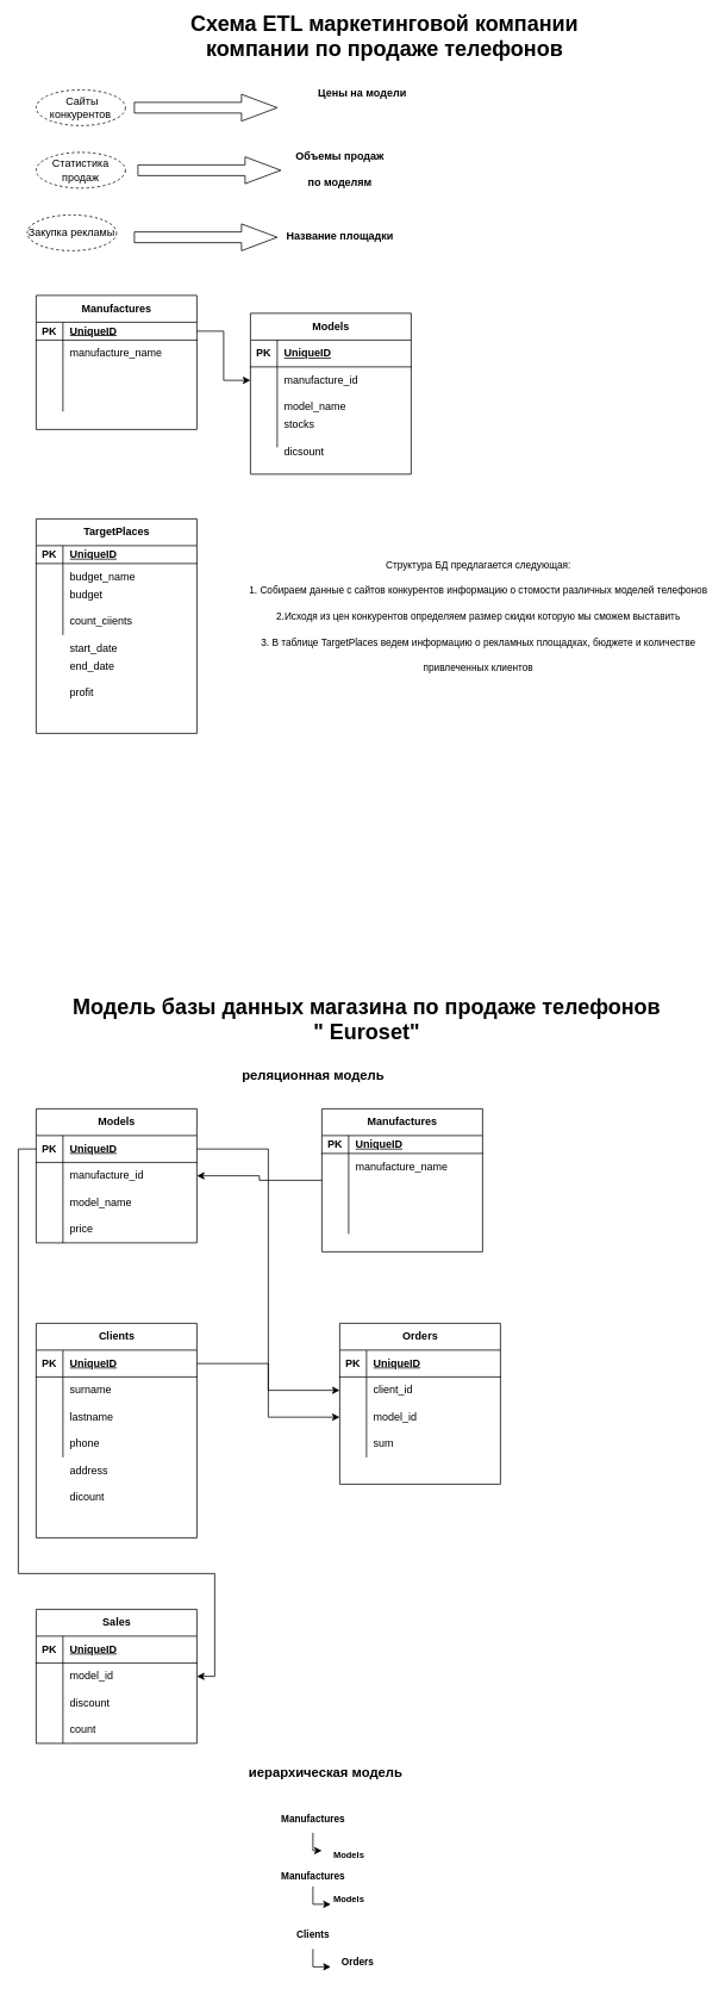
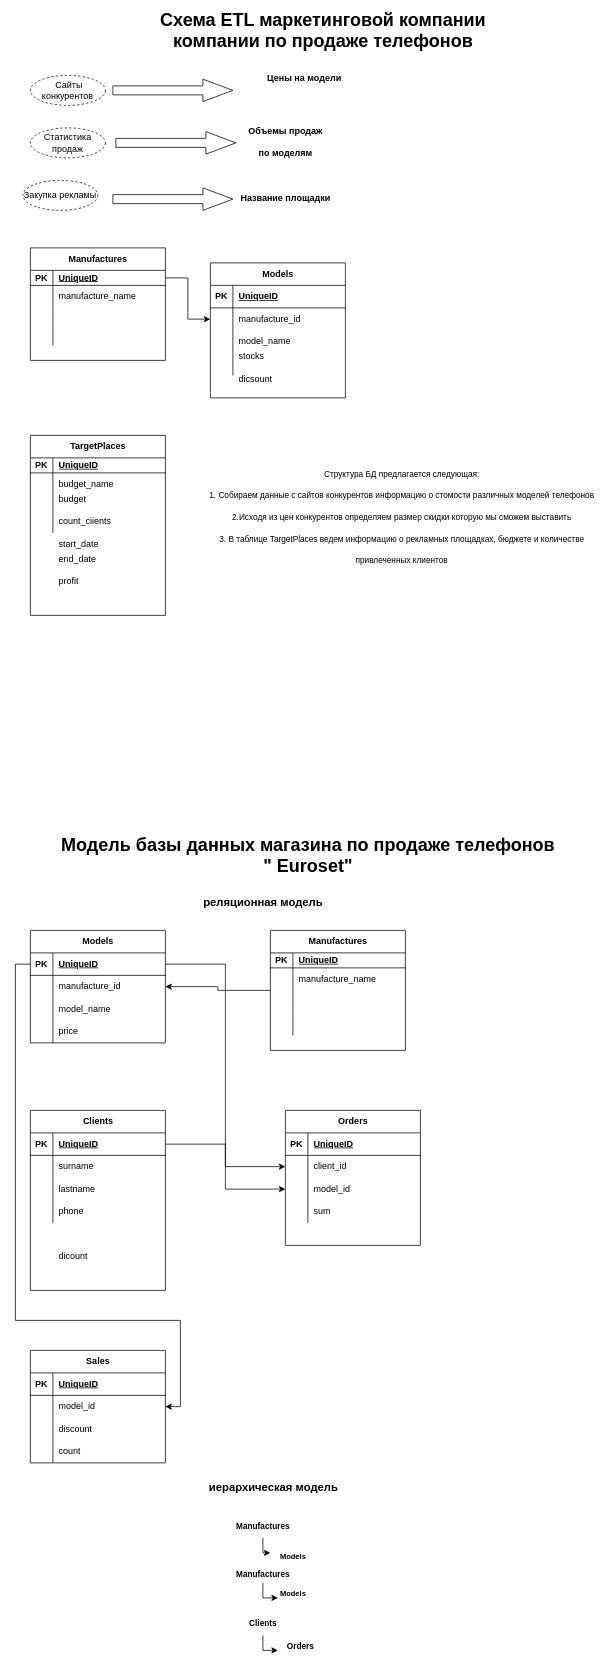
- <mxCell id="42" value="address" style="shape=partialRectangle;connectable=0;fillColor=none;top=0;left=0;bottom=0;right=0;align=left;spacingLeft=6;overflow=hidden;whiteSpace=wrap;html=1;" vertex="1" parent="1"><mxGeometry x="70" y="1630" width="150" height="30" as="geometry"><mxRectangle width="150" height="30" as="alternateBounds" /></mxGeometry></mxCell>
